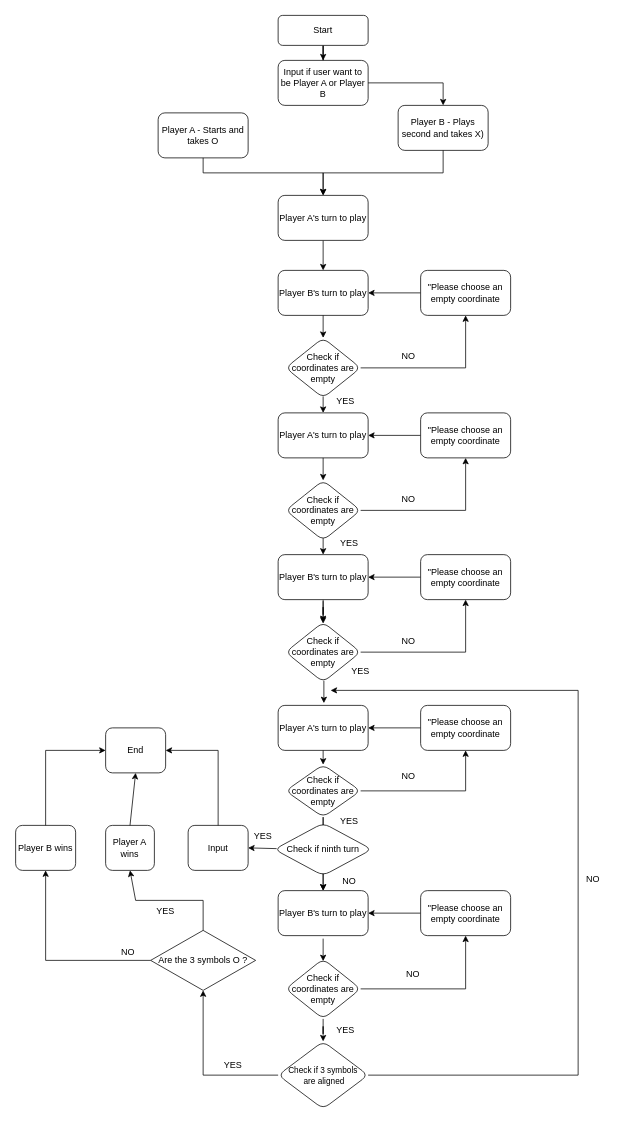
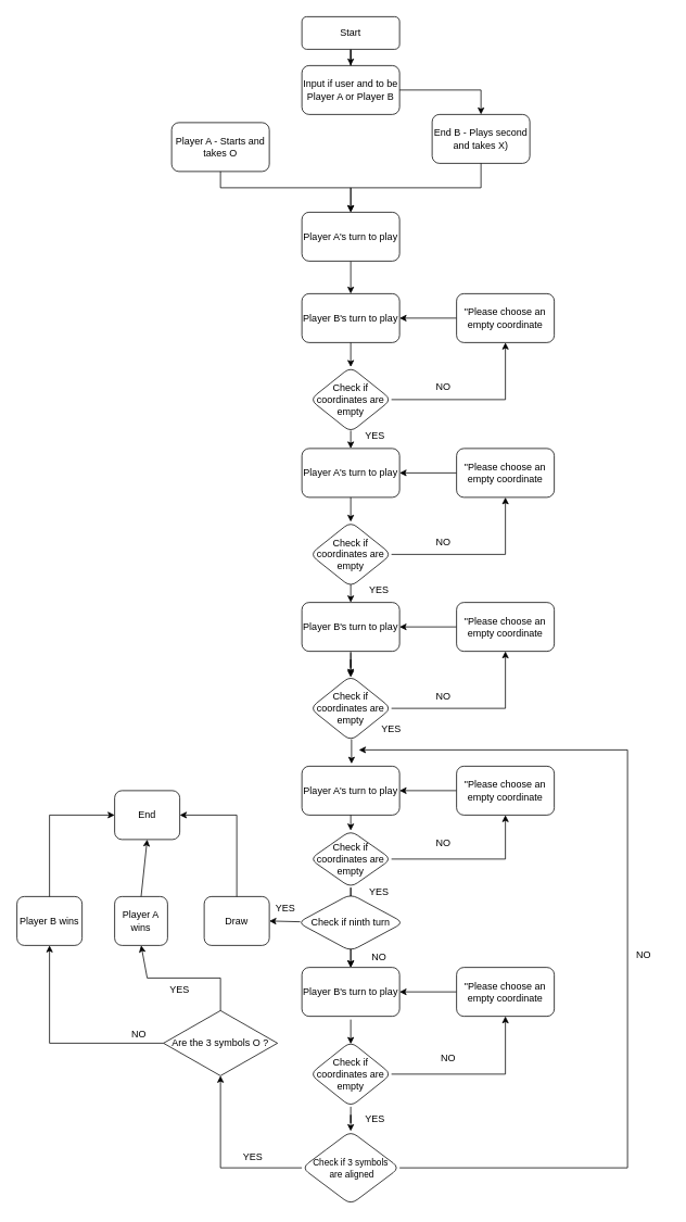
- <mxCell id="4" value="Input if user want to be Player A or Player B" style="whiteSpace=wrap;html=1;rounded=1;glass=0;strokeWidth=1;shadow=0;" vertex="1" parent="1"><mxGeometry x="370" y="80" width="120" height="60" as="geometry" /></mxCell>
+ <mxCell id="4" value="Input if user and to be Player A or Player B" style="whiteSpace=wrap;html=1;rounded=1;glass=0;strokeWidth=1;shadow=0;" vertex="1" parent="1"><mxGeometry x="370" y="80" width="120" height="60" as="geometry" /></mxCell>
- <mxCell id="77" value="Player B - Plays second and takes X)" style="whiteSpace=wrap;html=1;rounded=1;glass=0;strokeWidth=1;shadow=0;" vertex="1" parent="1"><mxGeometry x="530" y="140" width="120" height="60" as="geometry" /></mxCell>
+ <mxCell id="77" value="End B - Plays second and takes X)" style="whiteSpace=wrap;html=1;rounded=1;glass=0;strokeWidth=1;shadow=0;" vertex="1" parent="1"><mxGeometry x="530" y="140" width="120" height="60" as="geometry" /></mxCell>
- <mxCell id="53" value="Input" style="rounded=1;whiteSpace=wrap;html=1;" vertex="1" parent="1"><mxGeometry x="250" y="1100" width="80" height="60" as="geometry" /></mxCell>
+ <mxCell id="53" value="Draw" style="rounded=1;whiteSpace=wrap;html=1;" vertex="1" parent="1"><mxGeometry x="250" y="1100" width="80" height="60" as="geometry" /></mxCell>
